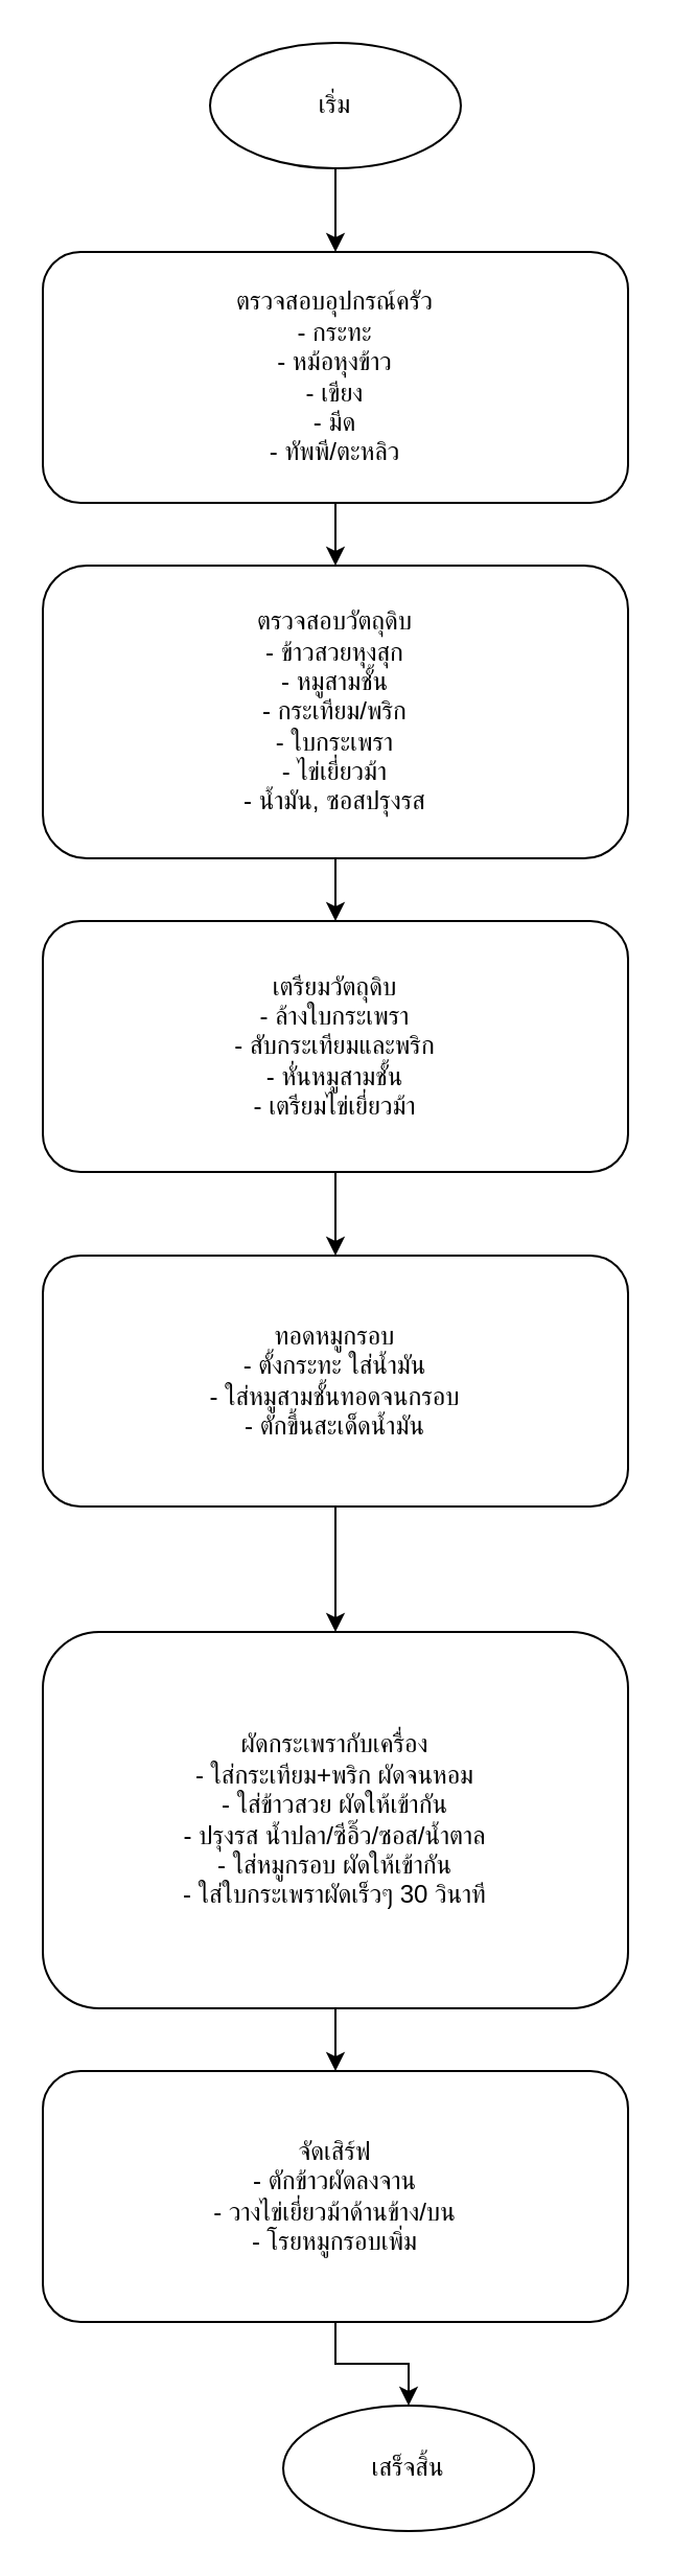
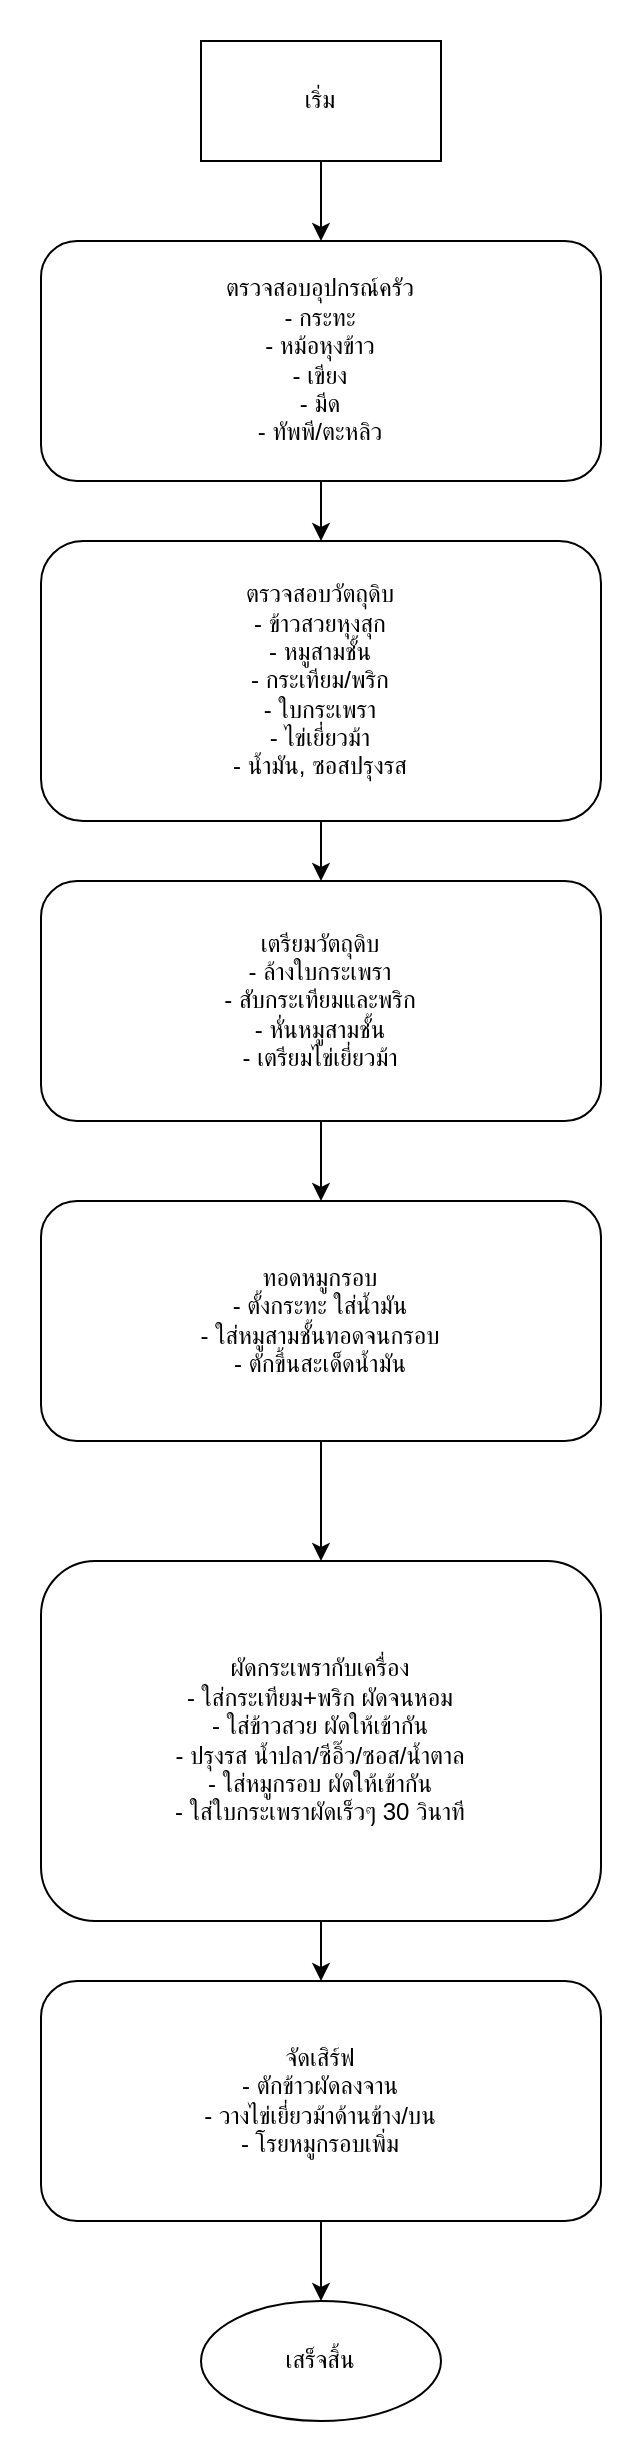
- <mxCell id="2" value="เริ่ม" style="ellipse;whiteSpace=wrap;html=1;" vertex="1" parent="1"><mxGeometry x="100" y="20" width="120" height="60" as="geometry" /></mxCell>
+ <mxCell id="2" value="เริ่ม" style="whiteSpace=wrap;html=1;rounded=0;" vertex="1" parent="1"><mxGeometry x="100" y="20" width="120" height="60" as="geometry" /></mxCell>
- <mxCell id="9" value="เสร็จสิ้น" style="ellipse;whiteSpace=wrap;html=1;" vertex="1" parent="1"><mxGeometry x="135" y="1150" width="120" height="60" as="geometry" /></mxCell>
+ <mxCell id="9" value="เสร็จสิ้น" style="ellipse;whiteSpace=wrap;html=1;" vertex="1" parent="1"><mxGeometry x="100" y="1150" width="120" height="60" as="geometry" /></mxCell>
